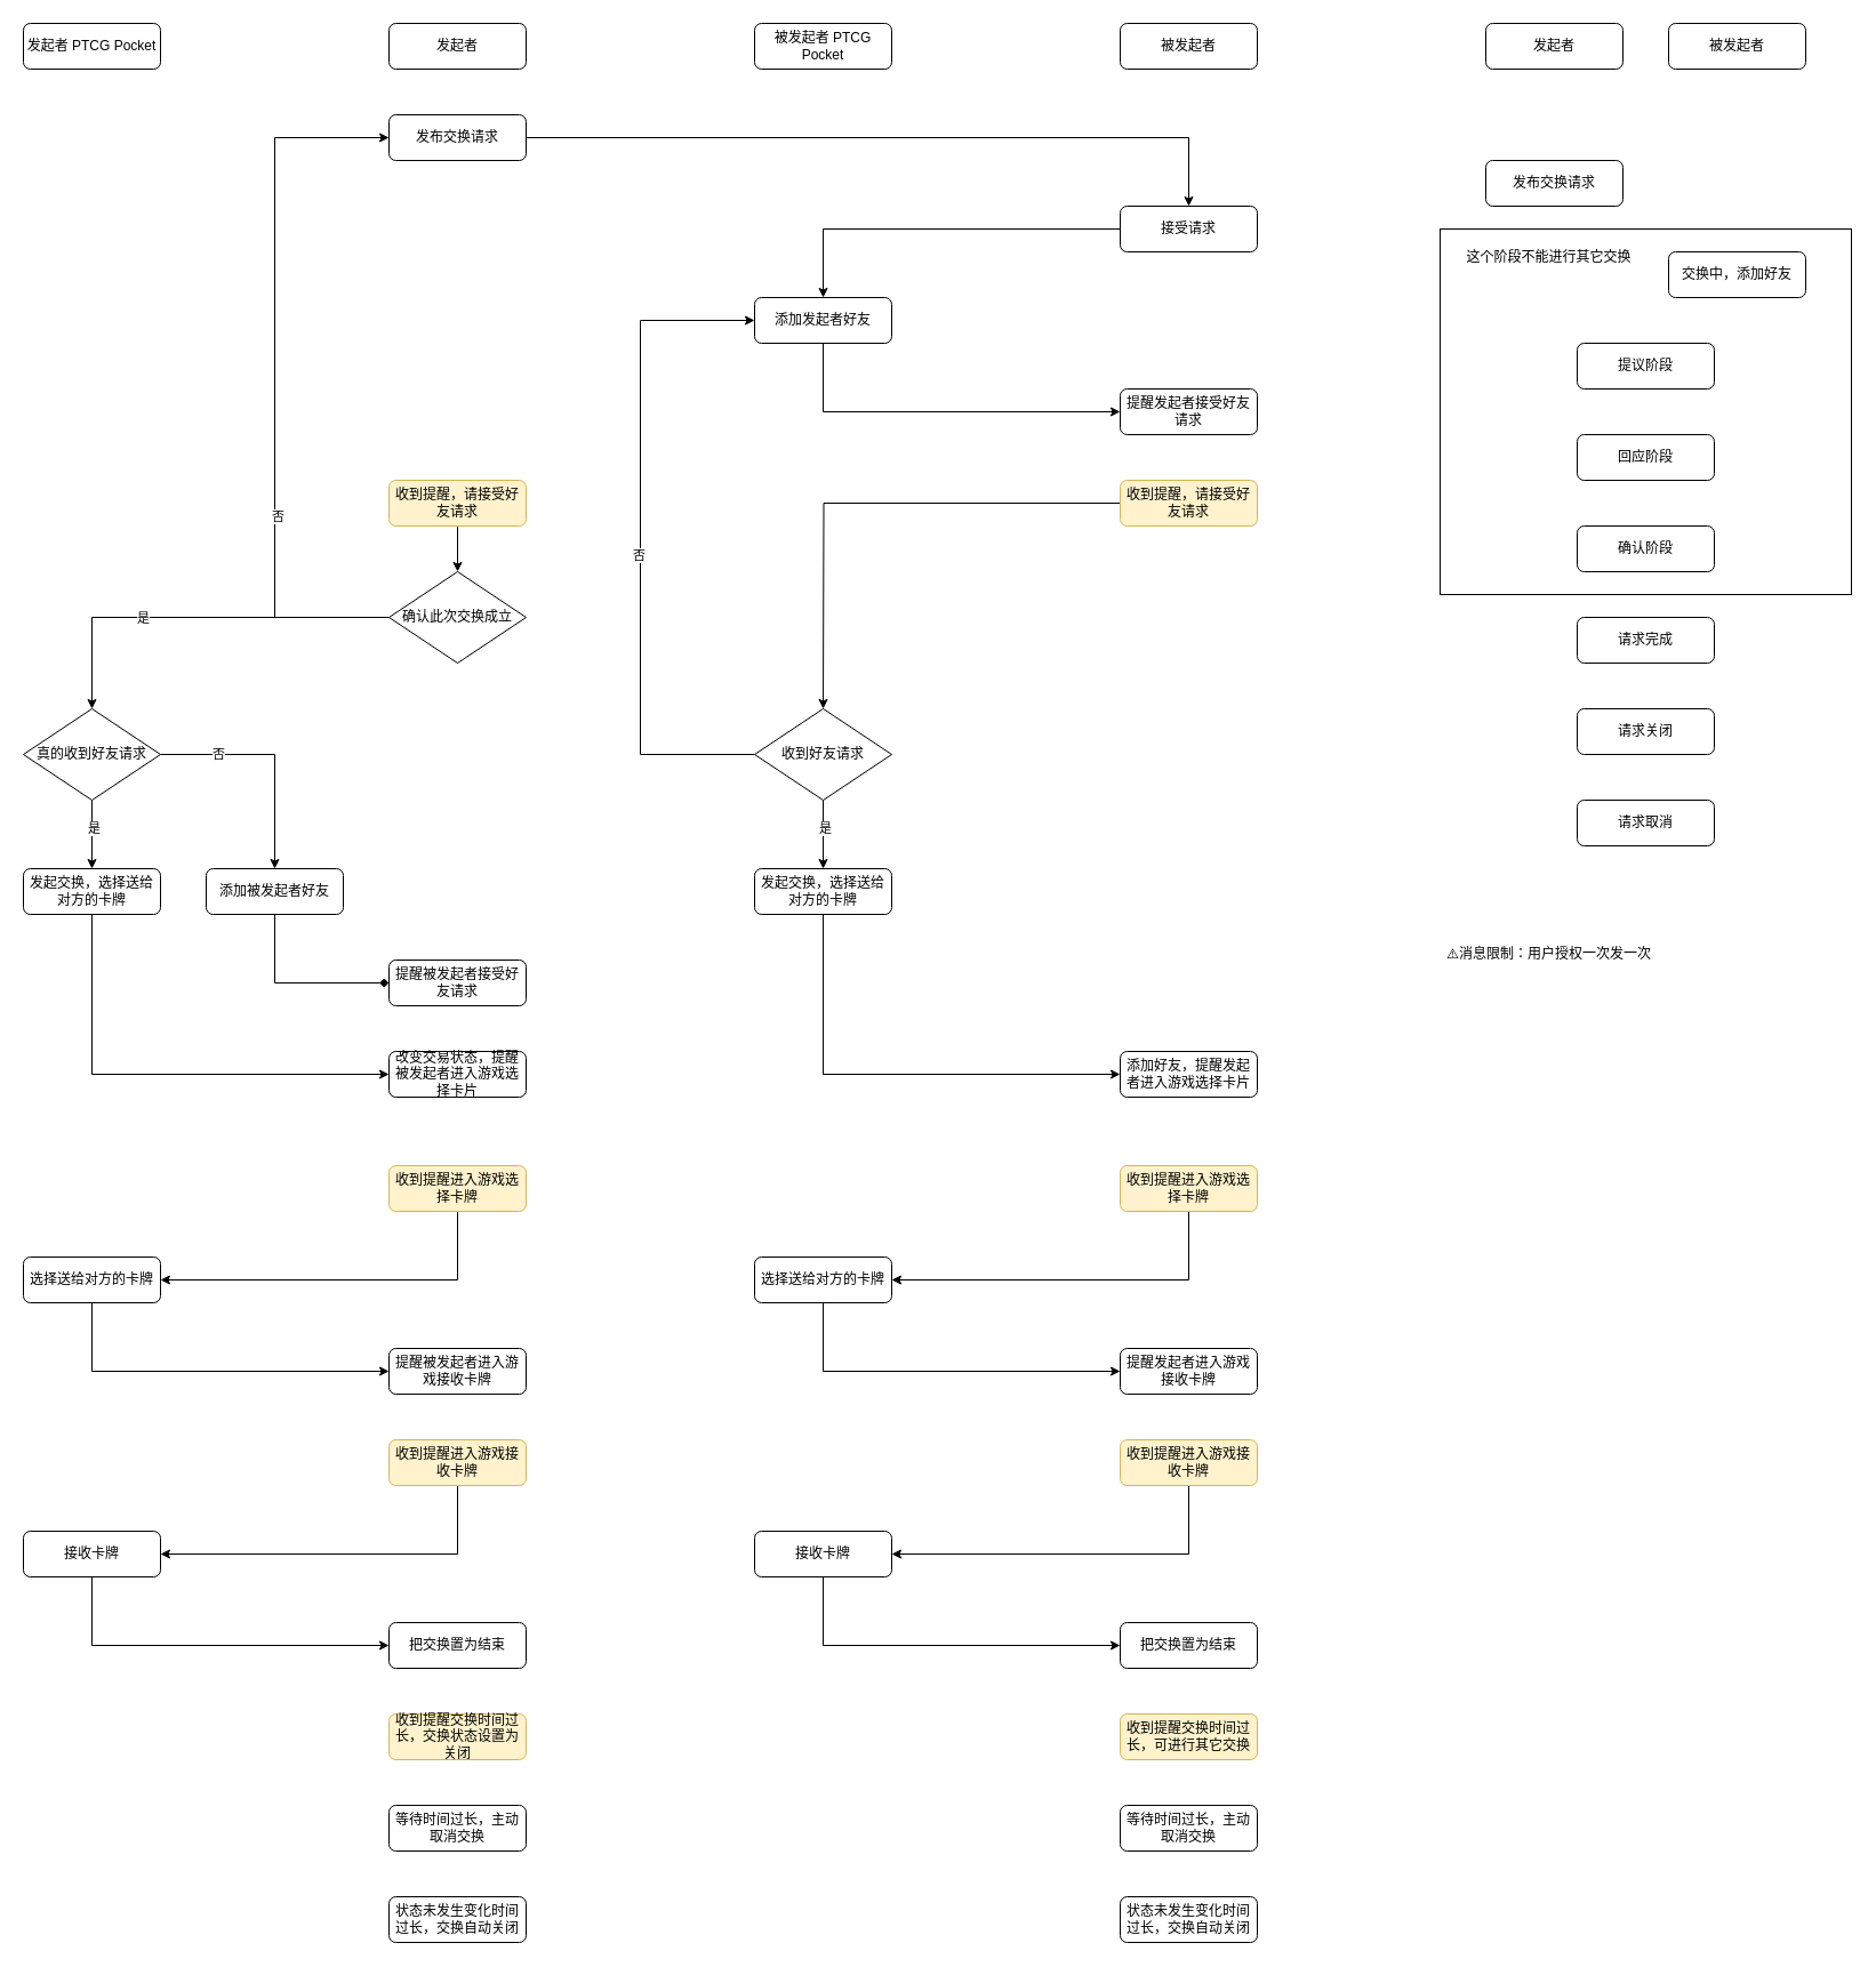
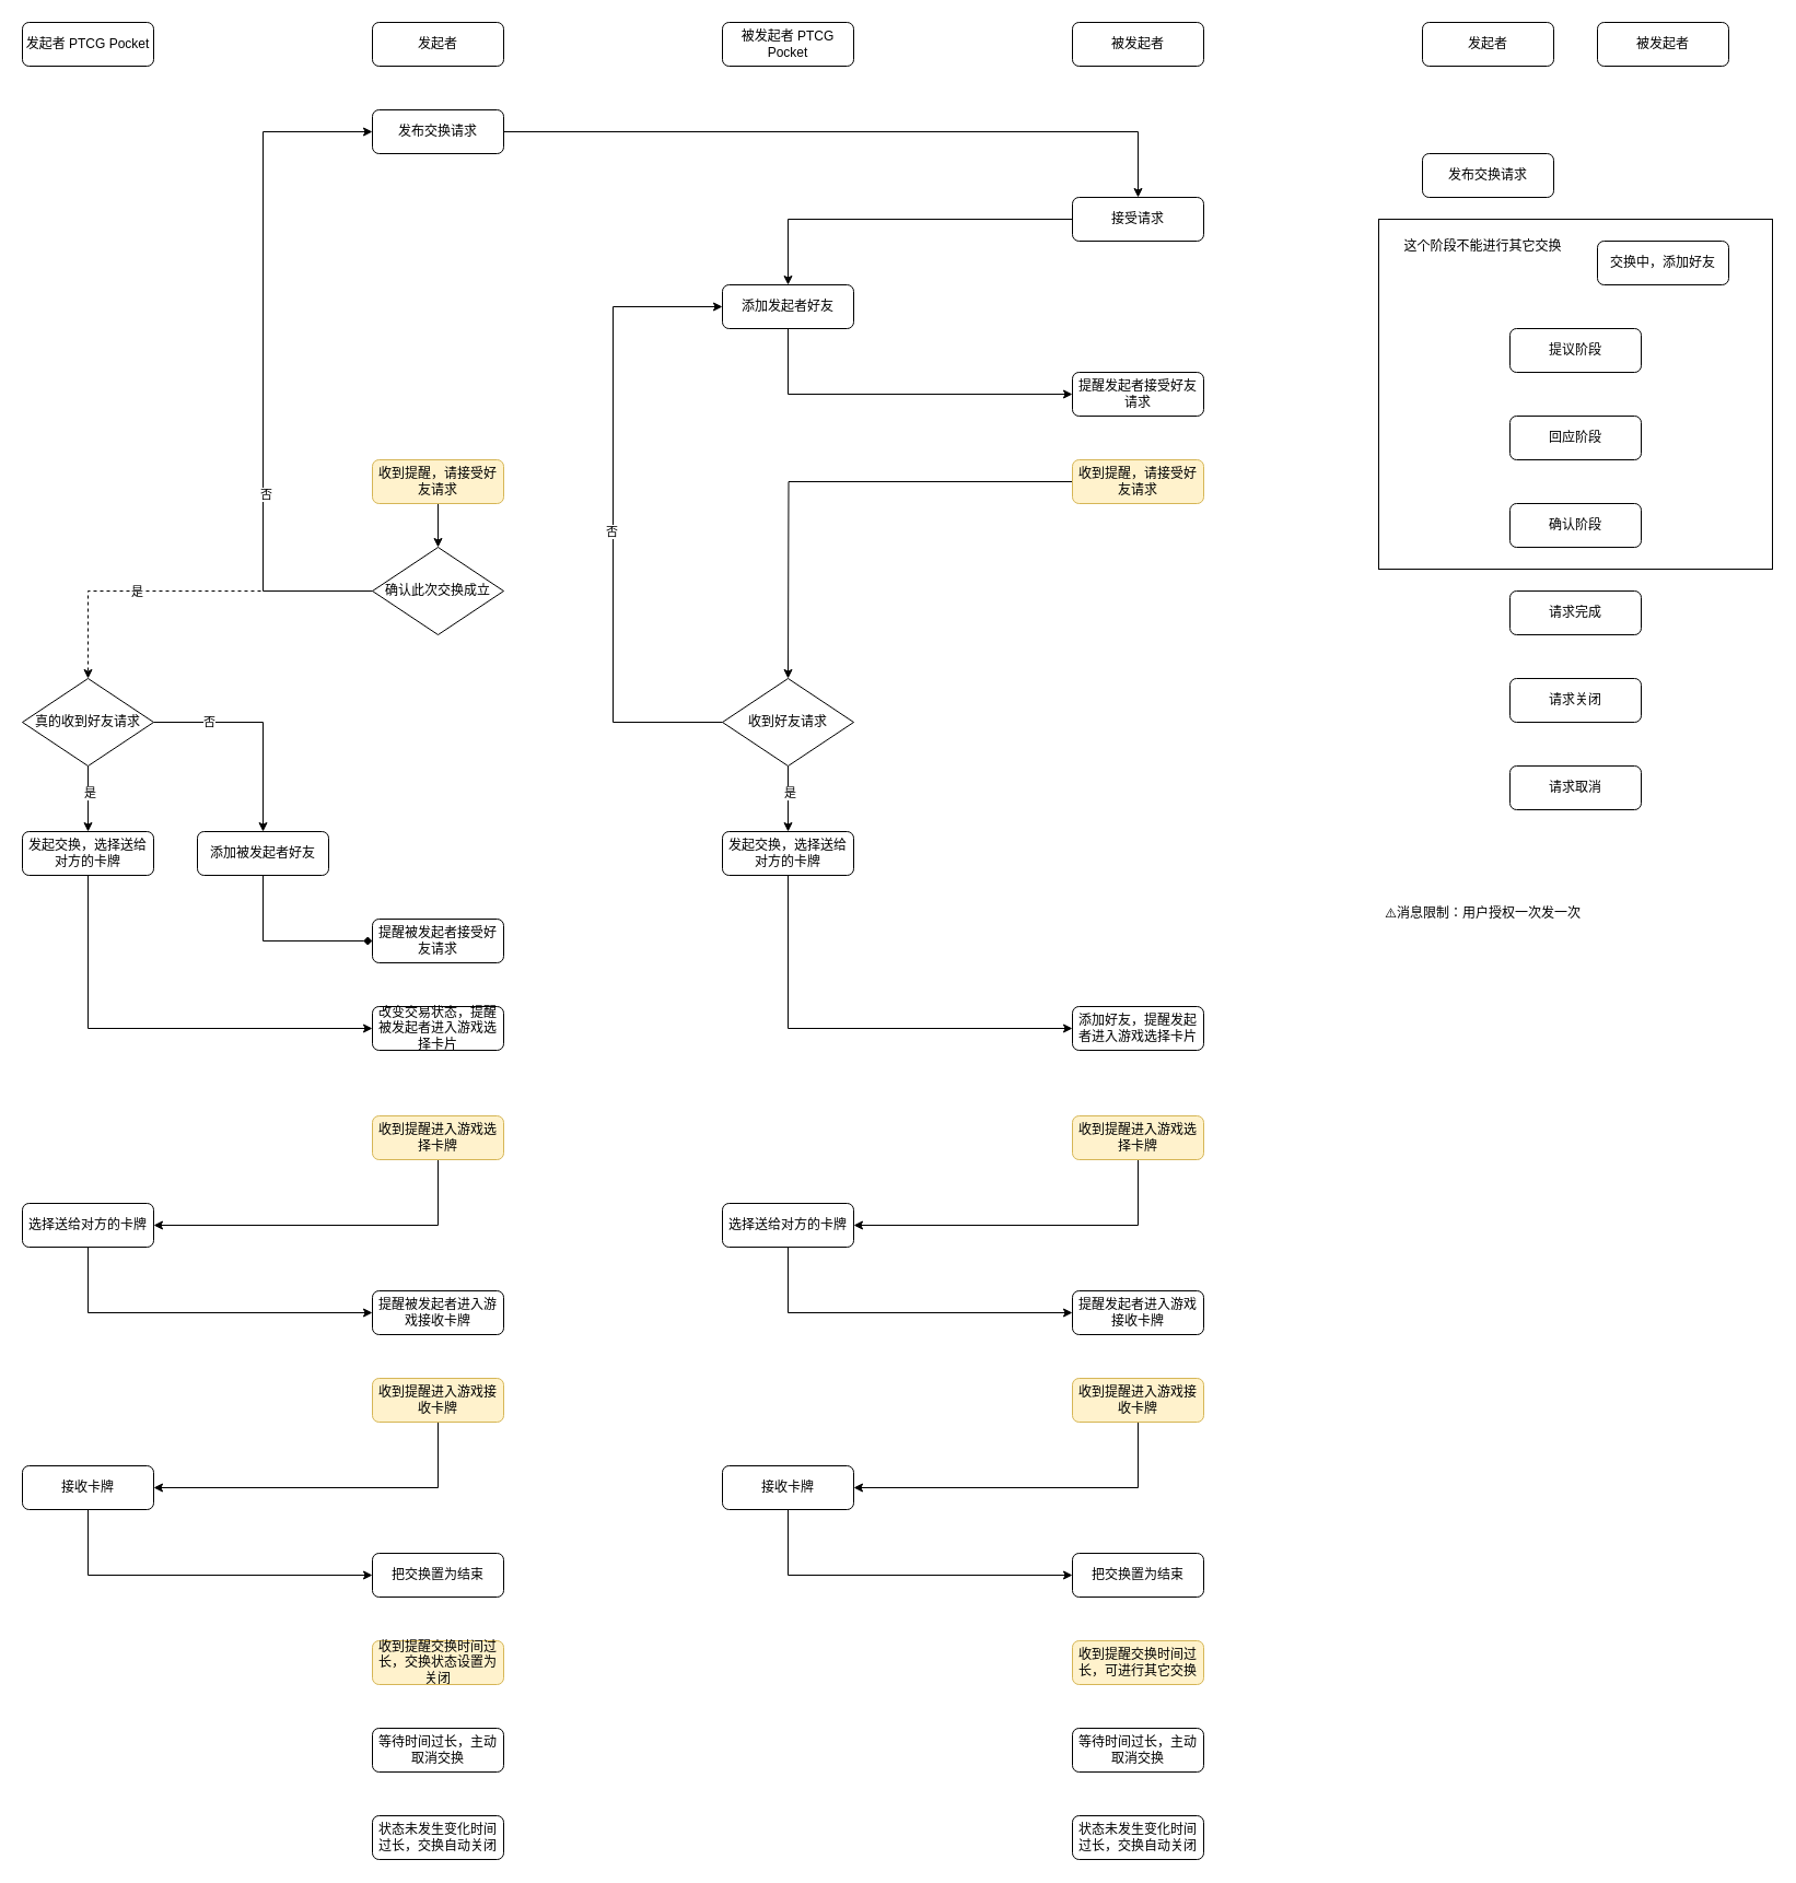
- <mxCell id="13" style="edgeStyle=orthogonalEdgeStyle;rounded=0;orthogonalLoop=1;jettySize=auto;html=1;entryX=0.5;entryY=0;entryDx=0;entryDy=0;" parent="1" source="17" target="25" edge="1"><mxGeometry relative="1" as="geometry" /></mxCell>
+ <mxCell id="13" style="edgeStyle=orthogonalEdgeStyle;rounded=0;orthogonalLoop=1;jettySize=auto;html=1;entryX=0.5;entryY=0;entryDx=0;entryDy=0;dashed=1;" parent="1" source="17" target="25" edge="1"><mxGeometry relative="1" as="geometry" /></mxCell>
